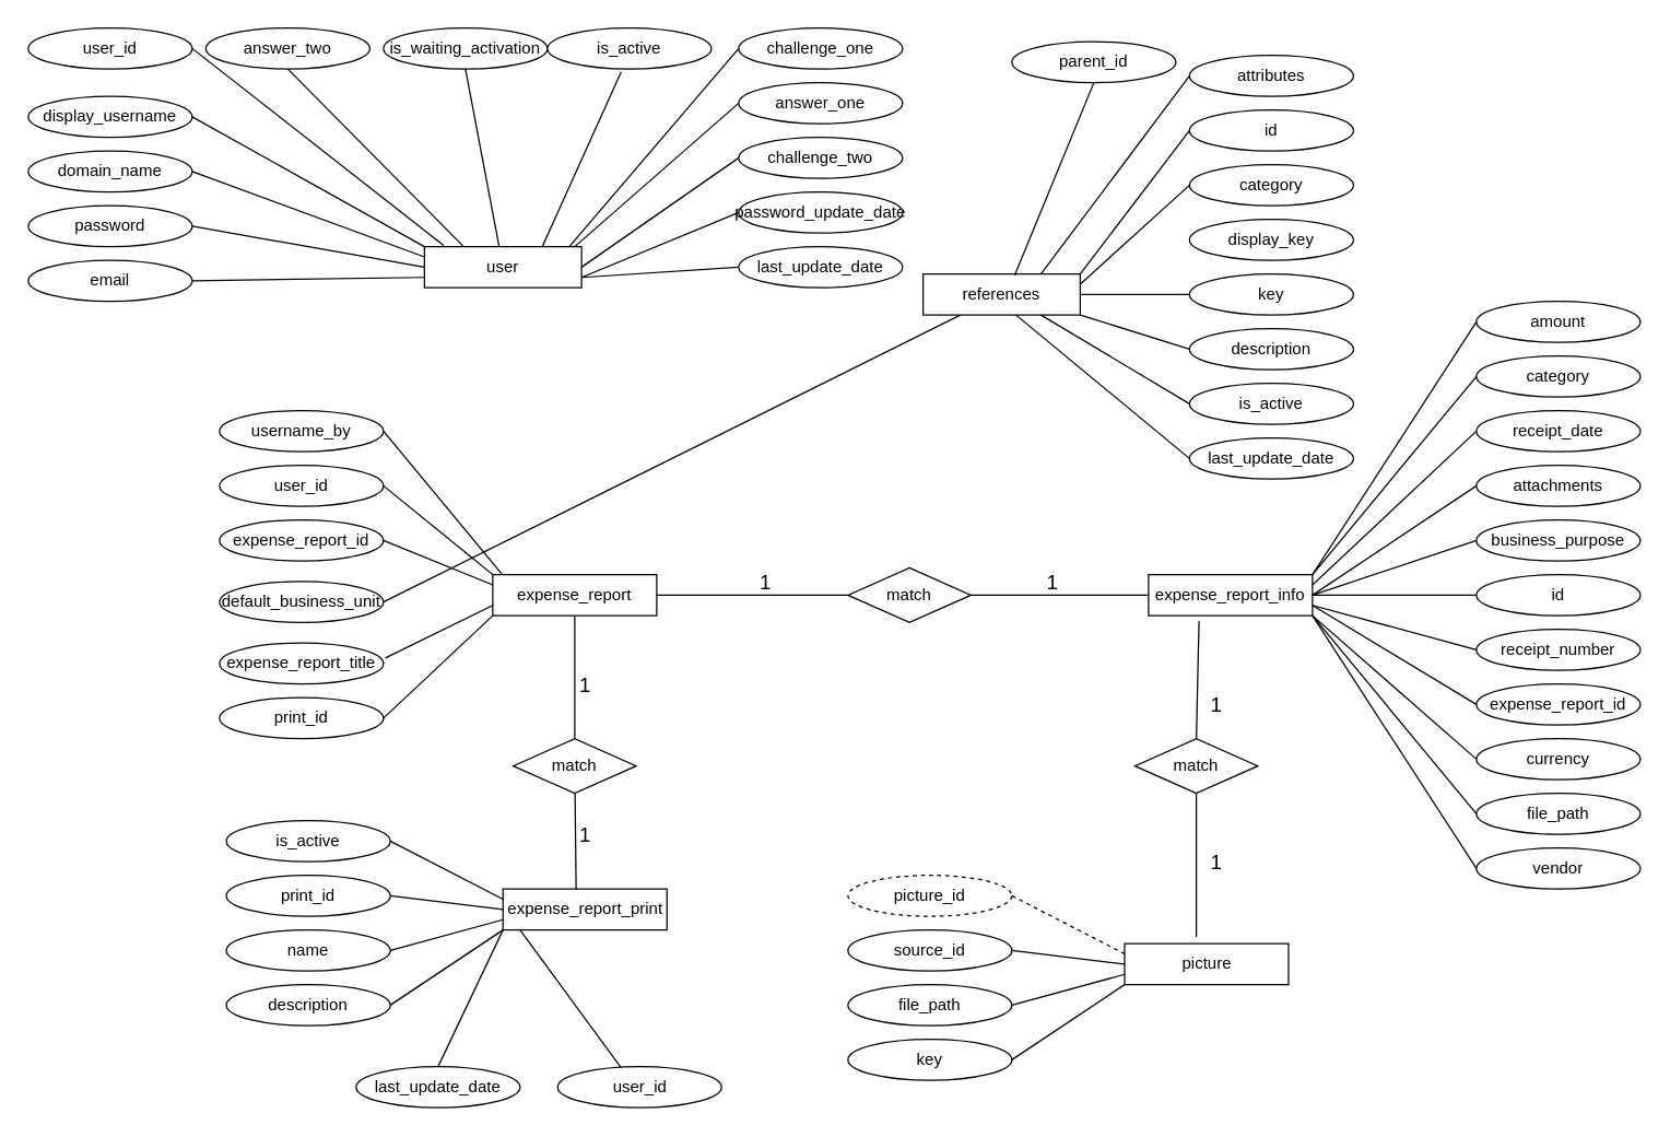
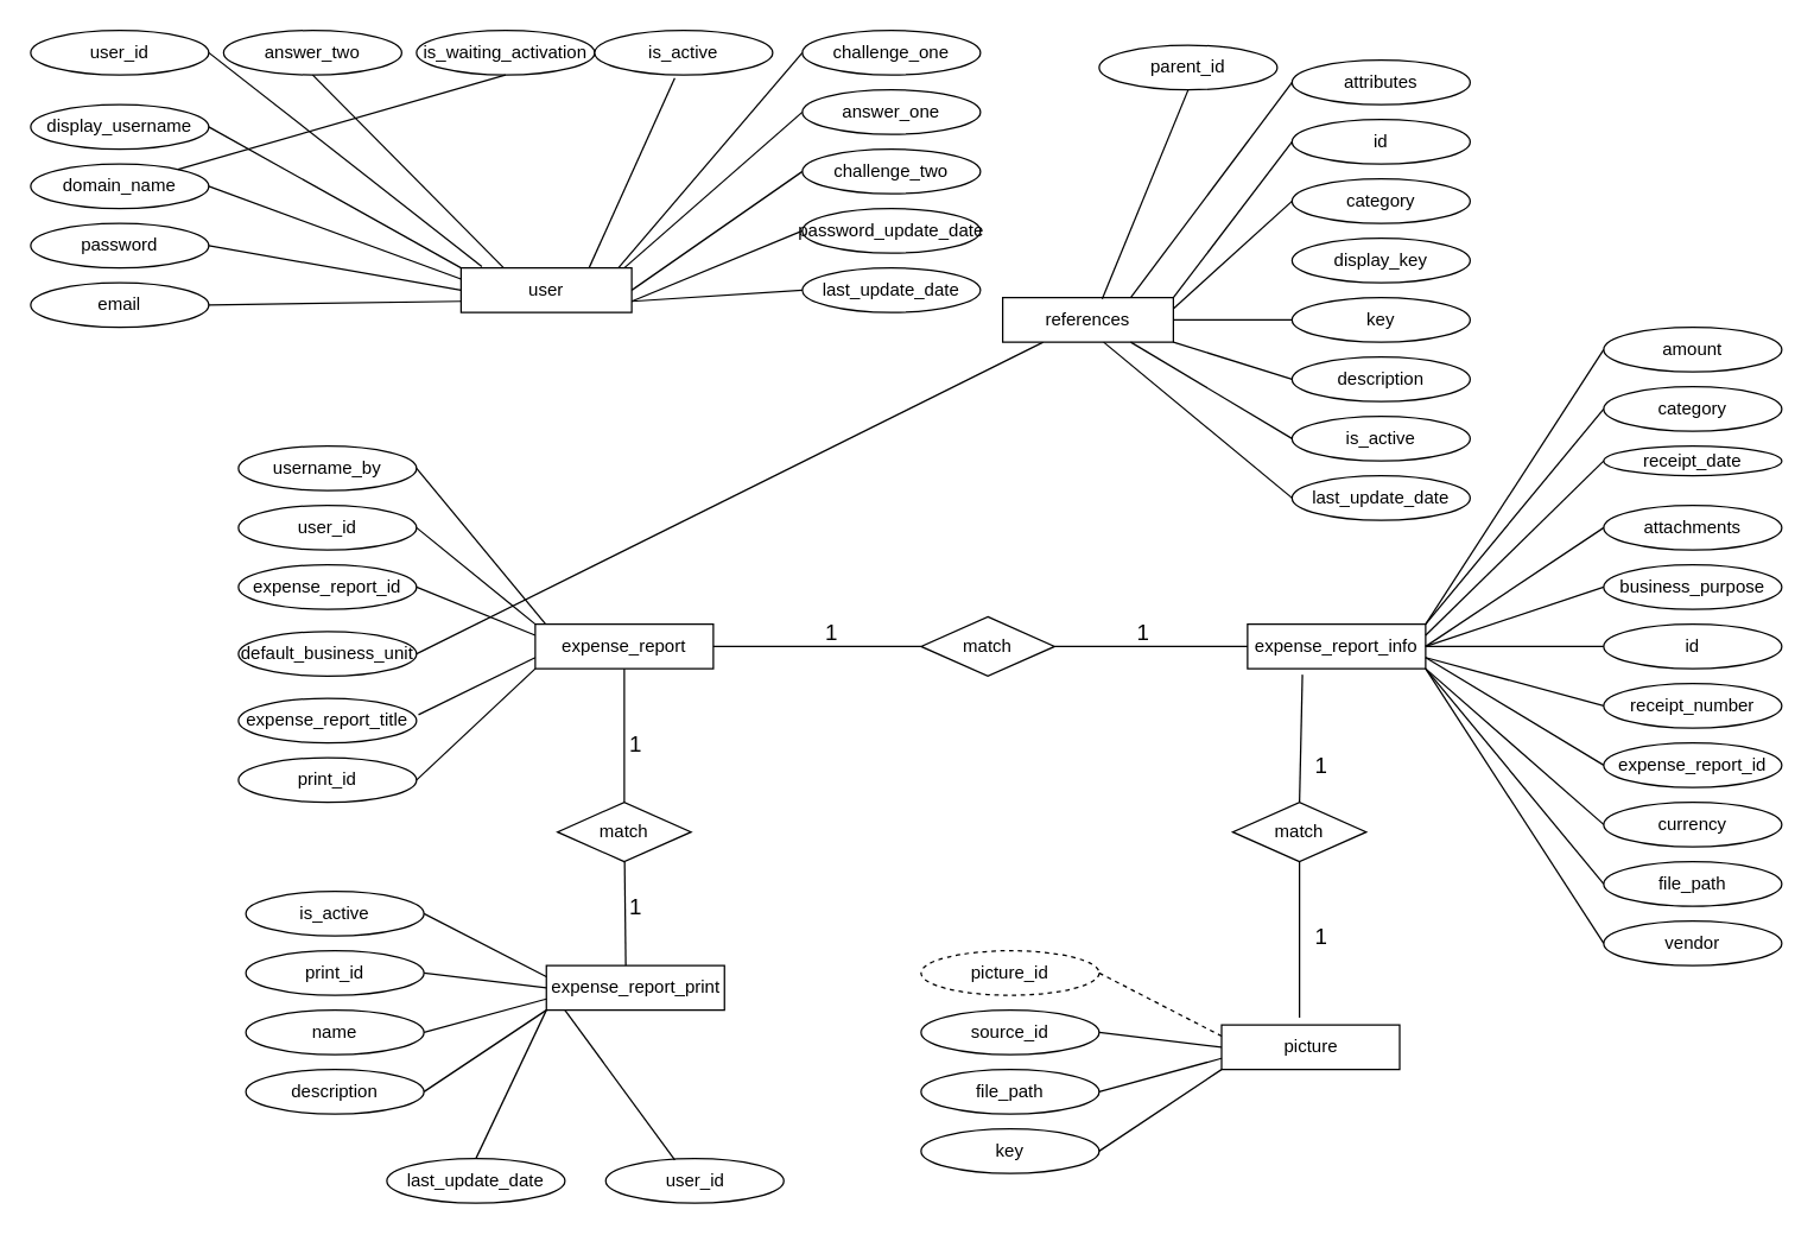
- <mxCell id="113" value="" style="endArrow=none;html=1;exitX=0.5;exitY=1;exitDx=0;exitDy=0;" edge="1" parent="1" source="112" target="93"><mxGeometry width="50" height="50" relative="1" as="geometry"><mxPoint x="680" y="330" as="sourcePoint" /><mxPoint x="730" y="280" as="targetPoint" /></mxGeometry></mxCell>
+ <mxCell id="113" value="" style="endArrow=none;html=1;exitX=0.5;exitY=1;exitDx=0;exitDy=0;" edge="1" parent="1" source="112" target="98"><mxGeometry width="50" height="50" relative="1" as="geometry"><mxPoint x="680" y="330" as="sourcePoint" /><mxPoint x="730" y="280" as="targetPoint" /></mxGeometry></mxCell>
- <mxCell id="13" value="receipt_date" style="ellipse;whiteSpace=wrap;html=1;" vertex="1" parent="1"><mxGeometry x="1080" y="300" width="120" height="30" as="geometry" /></mxCell>
+ <mxCell id="13" value="receipt_date" style="ellipse;whiteSpace=wrap;html=1;" vertex="1" parent="1"><mxGeometry x="1080" y="300" width="120" height="20" as="geometry" /></mxCell>
